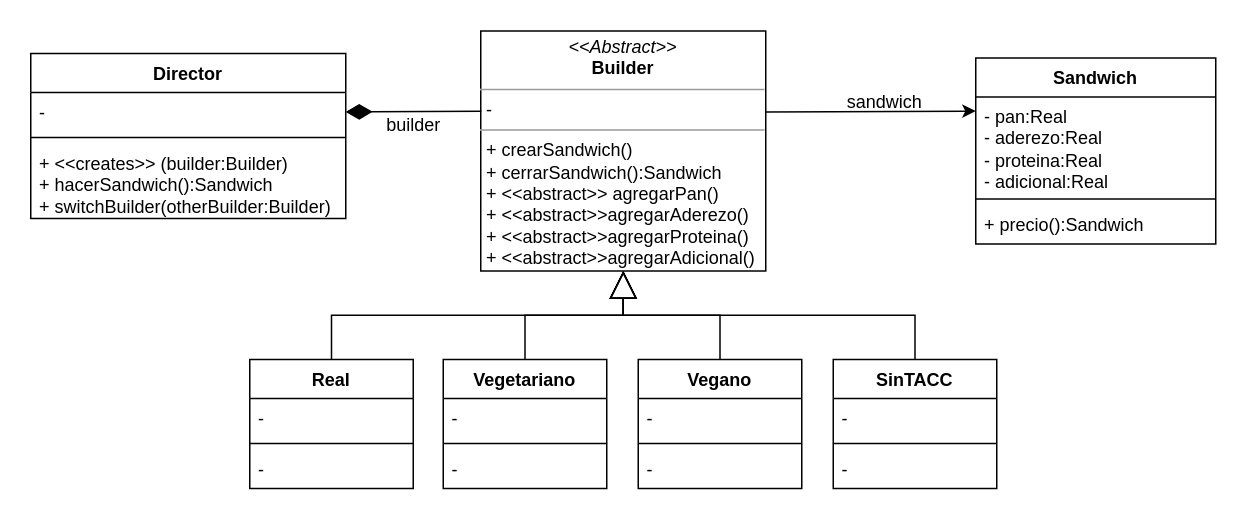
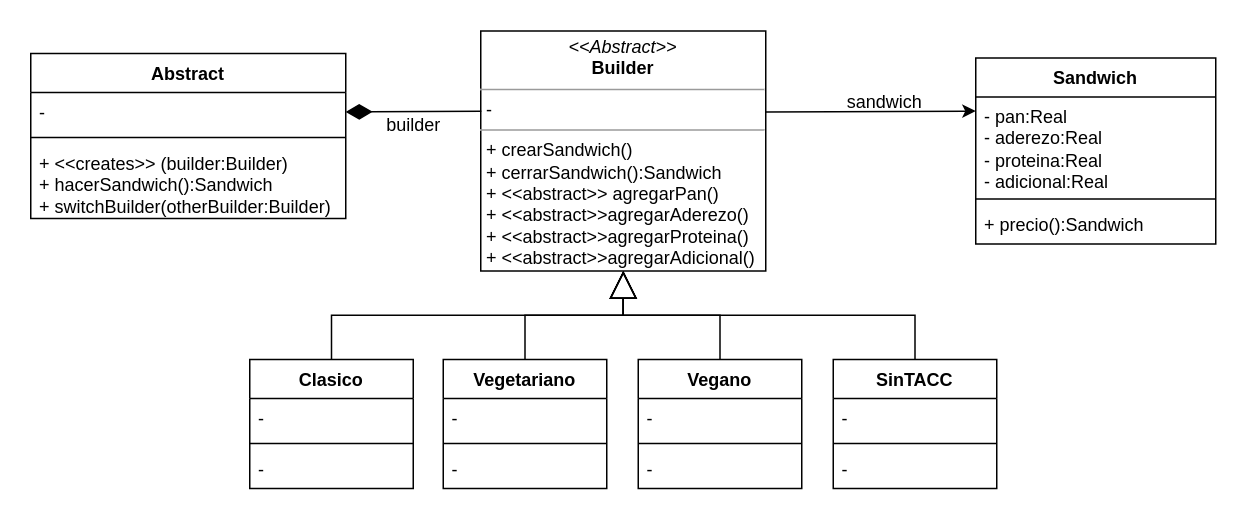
- <mxCell id="2" value="Director" style="swimlane;fontStyle=1;align=center;verticalAlign=top;childLayout=stackLayout;horizontal=1;startSize=26;horizontalStack=0;resizeParent=1;resizeParentMax=0;resizeLast=0;collapsible=1;marginBottom=0;whiteSpace=wrap;html=1;" vertex="1" parent="1"><mxGeometry y="35" width="210" height="110" as="geometry" x="20" /></mxCell>
+ <mxCell id="2" value="Abstract" style="swimlane;fontStyle=1;align=center;verticalAlign=top;childLayout=stackLayout;horizontal=1;startSize=26;horizontalStack=0;resizeParent=1;resizeParentMax=0;resizeLast=0;collapsible=1;marginBottom=0;whiteSpace=wrap;html=1;" vertex="1" parent="1"><mxGeometry y="35" width="210" height="110" as="geometry" x="20" /></mxCell>
- <mxCell id="9" value="Real" style="swimlane;fontStyle=1;align=center;verticalAlign=top;childLayout=stackLayout;horizontal=1;startSize=26;horizontalStack=0;resizeParent=1;resizeParentMax=0;resizeLast=0;collapsible=1;marginBottom=0;whiteSpace=wrap;html=1;" vertex="1" parent="1"><mxGeometry x="166" y="239" width="109" height="86" as="geometry" /></mxCell>
+ <mxCell id="9" value="Clasico" style="swimlane;fontStyle=1;align=center;verticalAlign=top;childLayout=stackLayout;horizontal=1;startSize=26;horizontalStack=0;resizeParent=1;resizeParentMax=0;resizeLast=0;collapsible=1;marginBottom=0;whiteSpace=wrap;html=1;" vertex="1" parent="1"><mxGeometry x="166" y="239" width="109" height="86" as="geometry" /></mxCell>
